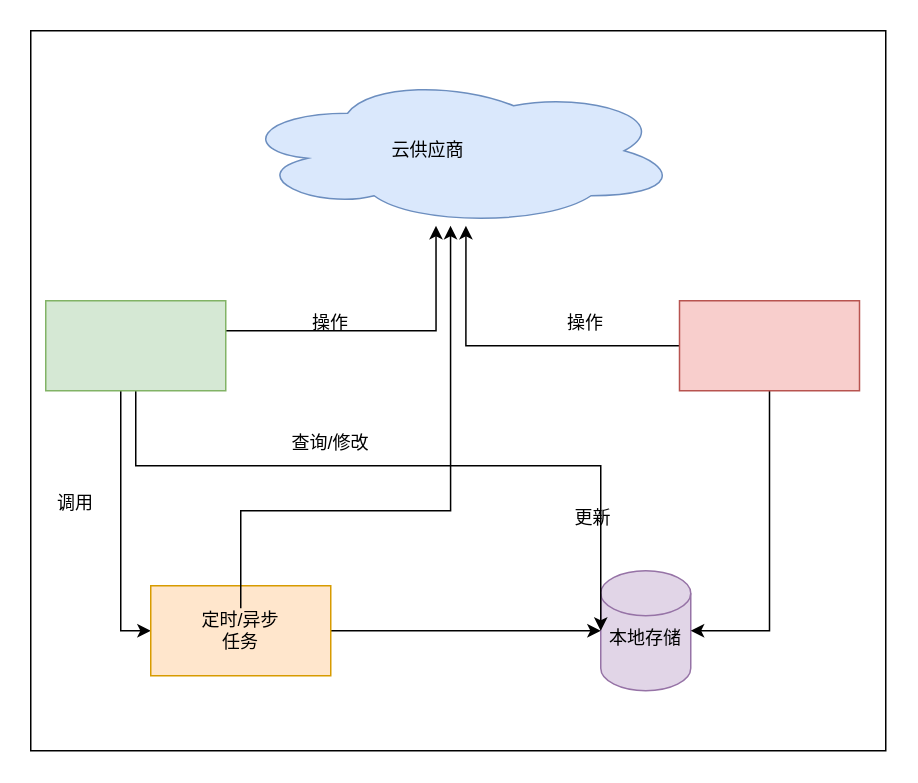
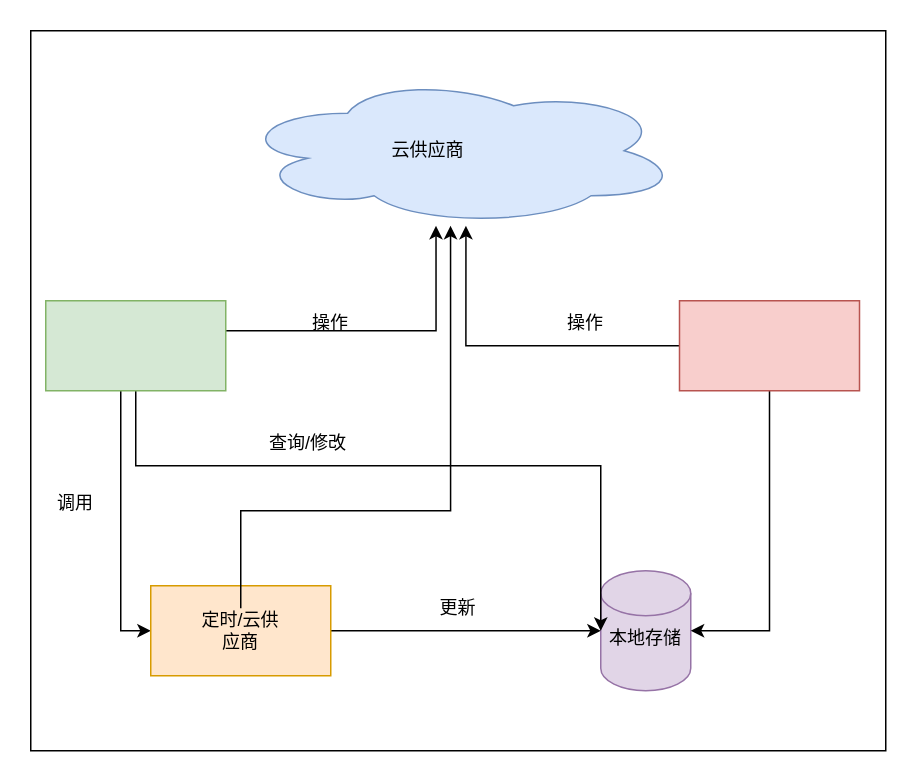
- <mxCell id="20" value="查询/修改" style="text;html=1;strokeColor=none;fillColor=none;align=center;verticalAlign=middle;whiteSpace=wrap;rounded=0;" vertex="1" parent="1"><mxGeometry x="190" y="280" width="60" height="30" as="geometry" /></mxCell>
+ <mxCell id="20" value="查询/修改" style="text;html=1;strokeColor=none;fillColor=none;align=center;verticalAlign=middle;whiteSpace=wrap;rounded=0;" vertex="1" parent="1"><mxGeometry x="175" y="280" width="60" height="30" as="geometry" /></mxCell>
- <mxCell id="18" value="更新" style="text;html=1;strokeColor=none;fillColor=none;align=center;verticalAlign=middle;whiteSpace=wrap;rounded=0;" vertex="1" parent="1"><mxGeometry x="365" y="330" width="60" height="30" as="geometry" /></mxCell>
+ <mxCell id="18" value="更新" style="text;html=1;strokeColor=none;fillColor=none;align=center;verticalAlign=middle;whiteSpace=wrap;rounded=0;" vertex="1" parent="1"><mxGeometry x="275" y="390" width="60" height="30" as="geometry" /></mxCell>
- <mxCell id="16" value="定时/异步任务" style="text;html=1;strokeColor=none;fillColor=none;align=center;verticalAlign=middle;whiteSpace=wrap;rounded=0;" vertex="1" parent="1"><mxGeometry x="130" y="405" width="60" height="30" as="geometry" /></mxCell>
+ <mxCell id="16" value="定时/云供应商" style="text;html=1;strokeColor=none;fillColor=none;align=center;verticalAlign=middle;whiteSpace=wrap;rounded=0;" vertex="1" parent="1"><mxGeometry x="130" y="405" width="60" height="30" as="geometry" /></mxCell>
